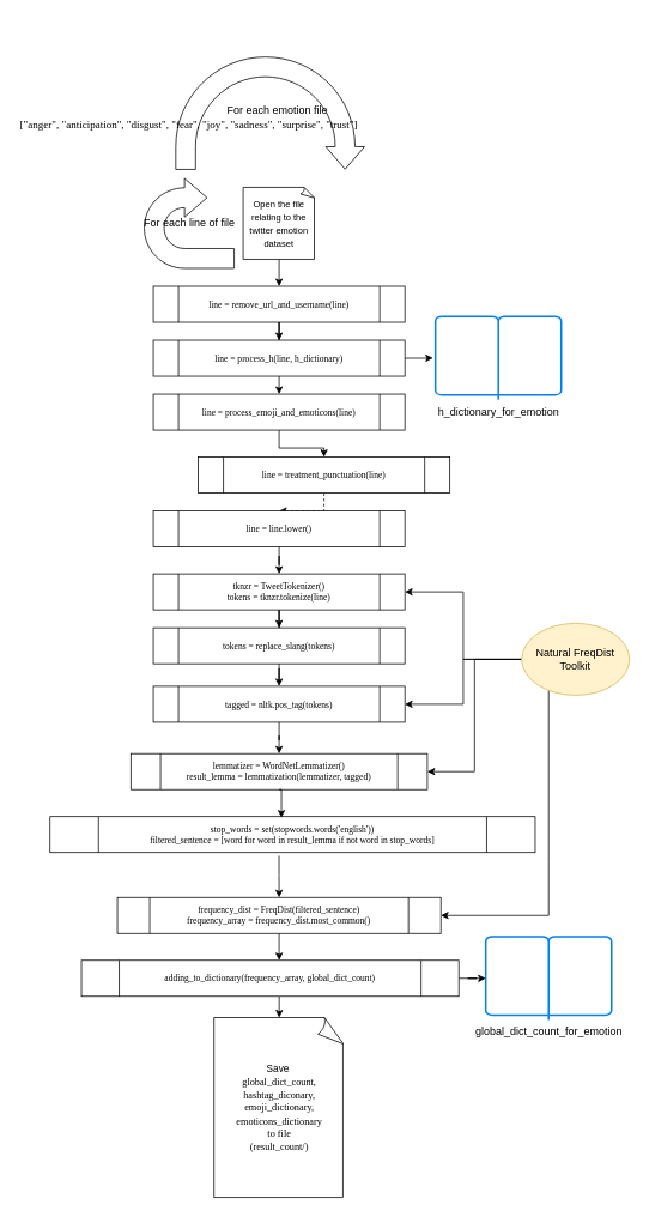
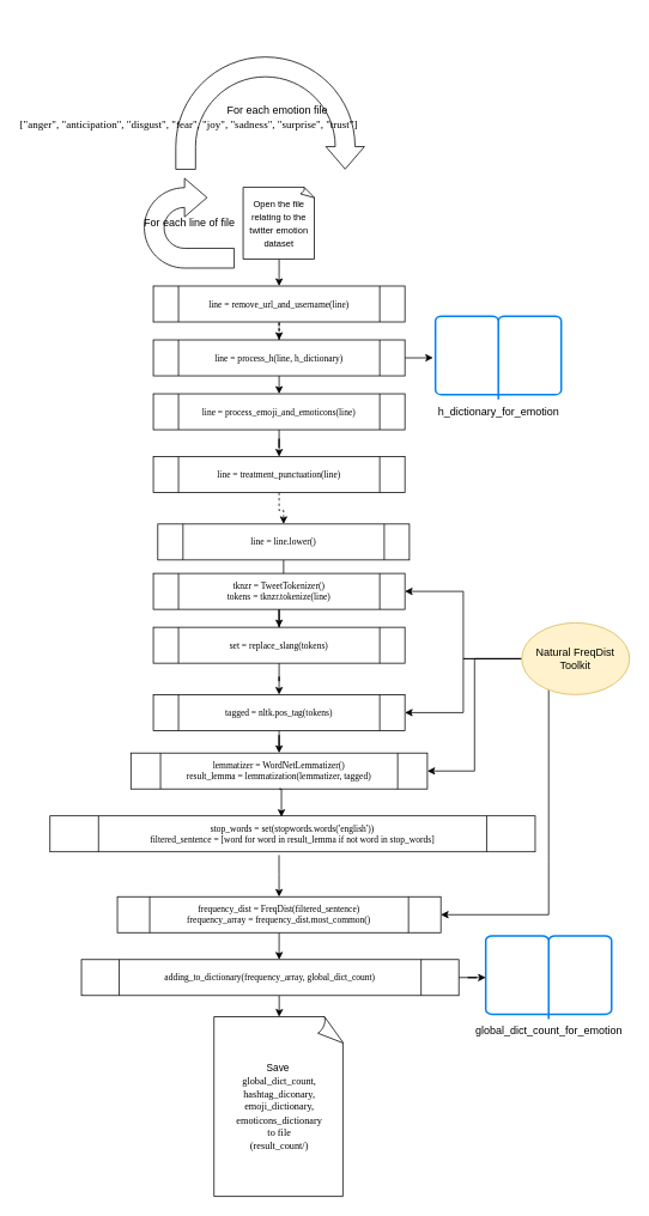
- <mxCell id="2" value="" style="edgeStyle=orthogonalEdgeStyle;rounded=0;orthogonalLoop=1;jettySize=auto;html=1;entryX=0.5;entryY=0;entryDx=0;entryDy=0;" parent="1" source="3" target="9" edge="1"><mxGeometry relative="1" as="geometry"><mxPoint x="310" y="388" as="targetPoint" /></mxGeometry></mxCell>
+ <mxCell id="2" value="" style="edgeStyle=orthogonalEdgeStyle;rounded=0;orthogonalLoop=1;jettySize=auto;html=1;entryX=0.5;entryY=0;entryDx=0;entryDy=0;dashed=1;" parent="1" source="3" target="9" edge="1"><mxGeometry relative="1" as="geometry"><mxPoint x="310" y="388" as="targetPoint" /></mxGeometry></mxCell>
- <mxCell id="13" value="&lt;pre style=&quot;font-family: &amp;#34;consolas&amp;#34;&quot;&gt;&lt;pre style=&quot;font-family: &amp;#34;consolas&amp;#34;&quot;&gt;&lt;pre style=&quot;font-family: &amp;#34;consolas&amp;#34;&quot;&gt;&lt;font style=&quot;font-size: 10px&quot;&gt;line = treatment_punctuation(line)&lt;/font&gt;&lt;/pre&gt;&lt;/pre&gt;&lt;/pre&gt;" style="shape=process;whiteSpace=wrap;html=1;backgroundOutline=1;" parent="1" vertex="1"><mxGeometry x="220" y="508" width="280" height="40" as="geometry" /></mxCell>
+ <mxCell id="13" value="&lt;pre style=&quot;font-family: &amp;#34;consolas&amp;#34;&quot;&gt;&lt;pre style=&quot;font-family: &amp;#34;consolas&amp;#34;&quot;&gt;&lt;pre style=&quot;font-family: &amp;#34;consolas&amp;#34;&quot;&gt;&lt;font style=&quot;font-size: 10px&quot;&gt;line = treatment_punctuation(line)&lt;/font&gt;&lt;/pre&gt;&lt;/pre&gt;&lt;/pre&gt;" style="shape=process;whiteSpace=wrap;html=1;backgroundOutline=1;" parent="1" vertex="1"><mxGeometry x="170" y="508" width="280" height="40" as="geometry" /></mxCell>
- <mxCell id="15" value="&lt;pre style=&quot;font-family: &amp;#34;consolas&amp;#34;&quot;&gt;&lt;pre style=&quot;font-family: &amp;#34;consolas&amp;#34;&quot;&gt;&lt;pre style=&quot;font-family: &amp;#34;consolas&amp;#34;&quot;&gt;&lt;font style=&quot;font-size: 10px&quot;&gt;line = line.lower()&lt;/font&gt;&lt;/pre&gt;&lt;/pre&gt;&lt;/pre&gt;" style="shape=process;whiteSpace=wrap;html=1;backgroundOutline=1;" parent="1" vertex="1"><mxGeometry x="170" y="568" width="280" height="40" as="geometry" /></mxCell>
+ <mxCell id="15" value="&lt;pre style=&quot;font-family: &amp;#34;consolas&amp;#34;&quot;&gt;&lt;pre style=&quot;font-family: &amp;#34;consolas&amp;#34;&quot;&gt;&lt;pre style=&quot;font-family: &amp;#34;consolas&amp;#34;&quot;&gt;&lt;font style=&quot;font-size: 10px&quot;&gt;line = line.lower()&lt;/font&gt;&lt;/pre&gt;&lt;/pre&gt;&lt;/pre&gt;" style="shape=process;whiteSpace=wrap;html=1;backgroundOutline=1;" parent="1" vertex="1"><mxGeometry x="175" y="583" width="280" height="40" as="geometry" /></mxCell>
- <mxCell id="17" value="&lt;pre style=&quot;font-family: &amp;#34;consolas&amp;#34;&quot;&gt;&lt;pre style=&quot;font-family: &amp;#34;consolas&amp;#34;&quot;&gt;&lt;pre style=&quot;font-family: &amp;#34;consolas&amp;#34;&quot;&gt;&lt;pre style=&quot;font-family: &amp;#34;consolas&amp;#34;&quot;&gt;&lt;font style=&quot;font-size: 10px&quot;&gt;tokens = replace_slang(tokens)&lt;/font&gt;&lt;/pre&gt;&lt;/pre&gt;&lt;/pre&gt;&lt;/pre&gt;" style="shape=process;whiteSpace=wrap;html=1;backgroundOutline=1;" parent="1" vertex="1"><mxGeometry x="170" y="698" width="280" height="40" as="geometry" /></mxCell>
+ <mxCell id="17" value="&lt;pre style=&quot;font-family: &amp;#34;consolas&amp;#34;&quot;&gt;&lt;pre style=&quot;font-family: &amp;#34;consolas&amp;#34;&quot;&gt;&lt;pre style=&quot;font-family: &amp;#34;consolas&amp;#34;&quot;&gt;&lt;pre style=&quot;font-family: &amp;#34;consolas&amp;#34;&quot;&gt;&lt;font style=&quot;font-size: 10px&quot;&gt;set = replace_slang(tokens)&lt;/font&gt;&lt;/pre&gt;&lt;/pre&gt;&lt;/pre&gt;&lt;/pre&gt;" style="shape=process;whiteSpace=wrap;html=1;backgroundOutline=1;" parent="1" vertex="1"><mxGeometry x="170" y="698" width="280" height="40" as="geometry" /></mxCell>
- <mxCell id="21" value="&lt;pre style=&quot;font-family: &amp;#34;consolas&amp;#34;&quot;&gt;&lt;pre style=&quot;font-family: &amp;#34;consolas&amp;#34;&quot;&gt;&lt;pre style=&quot;font-family: &amp;#34;consolas&amp;#34;&quot;&gt;&lt;pre style=&quot;font-family: &amp;#34;consolas&amp;#34;&quot;&gt;&lt;pre style=&quot;font-family: &amp;#34;consolas&amp;#34;&quot;&gt;&lt;font style=&quot;font-size: 10px&quot;&gt;tagged = nltk.pos_tag(tokens)&lt;/font&gt;&lt;/pre&gt;&lt;/pre&gt;&lt;/pre&gt;&lt;/pre&gt;&lt;/pre&gt;" style="shape=process;whiteSpace=wrap;html=1;backgroundOutline=1;" parent="1" vertex="1"><mxGeometry x="170" y="763" width="280" height="40" as="geometry" /></mxCell>
+ <mxCell id="21" value="&lt;pre style=&quot;font-family: &amp;#34;consolas&amp;#34;&quot;&gt;&lt;pre style=&quot;font-family: &amp;#34;consolas&amp;#34;&quot;&gt;&lt;pre style=&quot;font-family: &amp;#34;consolas&amp;#34;&quot;&gt;&lt;pre style=&quot;font-family: &amp;#34;consolas&amp;#34;&quot;&gt;&lt;pre style=&quot;font-family: &amp;#34;consolas&amp;#34;&quot;&gt;&lt;font style=&quot;font-size: 10px&quot;&gt;tagged = nltk.pos_tag(tokens)&lt;/font&gt;&lt;/pre&gt;&lt;/pre&gt;&lt;/pre&gt;&lt;/pre&gt;&lt;/pre&gt;" style="shape=process;whiteSpace=wrap;html=1;backgroundOutline=1;" parent="1" vertex="1"><mxGeometry x="170" y="773" width="280" height="40" as="geometry" /></mxCell>
